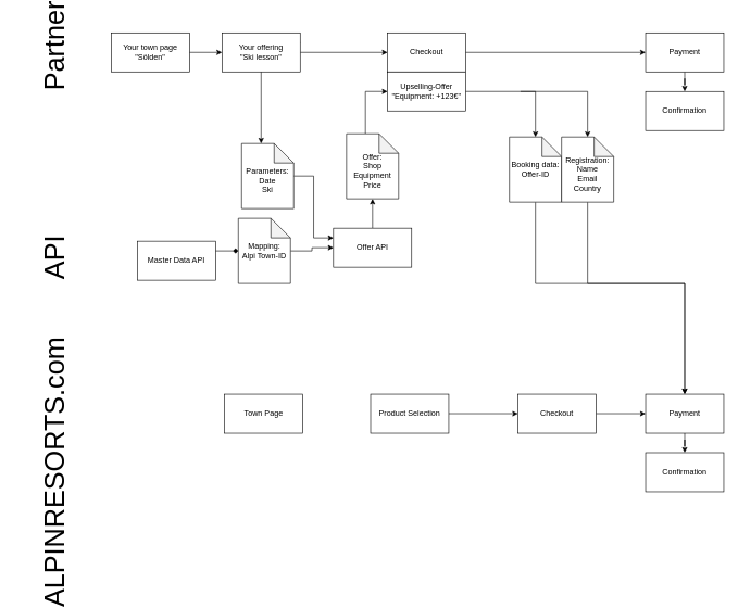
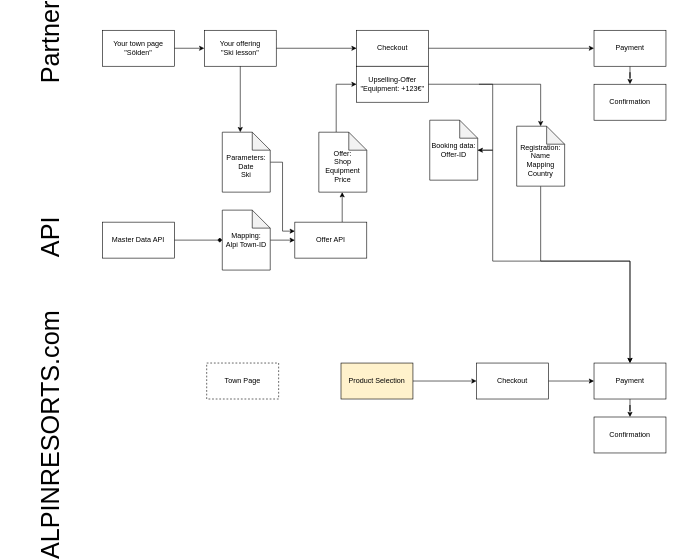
- <mxCell id="29" value="&lt;br&gt;Offer:&lt;br&gt;Shop&lt;br&gt;Equipment&lt;br&gt;Price" style="shape=note;whiteSpace=wrap;html=1;backgroundOutline=1;darkOpacity=0.05;" parent="1" vertex="1"><mxGeometry x="531" y="205" width="80" height="100" as="geometry" /></mxCell>
+ <mxCell id="29" value="&lt;br&gt;Offer:&lt;br&gt;Shop&lt;br&gt;Equipment&lt;br&gt;Price" style="shape=note;whiteSpace=wrap;html=1;backgroundOutline=1;darkOpacity=0.05;" parent="1" vertex="1"><mxGeometry x="531" y="220" width="80" height="100" as="geometry" /></mxCell>
- <mxCell id="33" value="Booking data:&lt;br&gt;Offer-ID" style="shape=note;whiteSpace=wrap;html=1;backgroundOutline=1;darkOpacity=0.05;" parent="1" vertex="1"><mxGeometry x="781" y="210" width="80" height="100" as="geometry" /></mxCell>
+ <mxCell id="33" value="Booking data:&lt;br&gt;Offer-ID" style="shape=note;whiteSpace=wrap;html=1;backgroundOutline=1;darkOpacity=0.05;" parent="1" vertex="1"><mxGeometry x="716" y="200" width="80" height="100" as="geometry" /></mxCell>
- <mxCell id="35" value="&lt;br&gt;Registration:&lt;br&gt;Name&lt;br&gt;Email&lt;br&gt;Country" style="shape=note;whiteSpace=wrap;html=1;backgroundOutline=1;darkOpacity=0.05;" parent="1" vertex="1"><mxGeometry x="861" y="210" width="80" height="100" as="geometry" /></mxCell>
+ <mxCell id="35" value="&lt;br&gt;Registration:&lt;br&gt;Name&lt;br&gt;Mapping&lt;br&gt;Country" style="shape=note;whiteSpace=wrap;html=1;backgroundOutline=1;darkOpacity=0.05;" parent="1" vertex="1"><mxGeometry x="861" y="210" width="80" height="100" as="geometry" /></mxCell>
- <mxCell id="26" value="Offer API" style="rounded=0;whiteSpace=wrap;html=1;" parent="1" vertex="1"><mxGeometry x="511" y="350" width="120" height="60" as="geometry" /></mxCell>
+ <mxCell id="26" value="Offer API" style="rounded=0;whiteSpace=wrap;html=1;" parent="1" vertex="1"><mxGeometry x="491" y="370" width="120" height="60" as="geometry" /></mxCell>
- <mxCell id="28" value="Mapping:&lt;br&gt;Alpi Town-ID&lt;br&gt;" style="shape=note;whiteSpace=wrap;html=1;backgroundOutline=1;darkOpacity=0.05;" parent="1" vertex="1"><mxGeometry x="365" y="334.97" width="80" height="100" as="geometry" /></mxCell>
+ <mxCell id="28" value="Mapping:&lt;br&gt;Alpi Town-ID&lt;br&gt;" style="shape=note;whiteSpace=wrap;html=1;backgroundOutline=1;darkOpacity=0.05;" parent="1" vertex="1"><mxGeometry x="370" y="349.97" width="80" height="100" as="geometry" /></mxCell>
- <mxCell id="15" value="Master Data API" style="rounded=0;whiteSpace=wrap;html=1;" parent="1" vertex="1"><mxGeometry x="210" y="370" width="120" height="60" as="geometry" /></mxCell>
+ <mxCell id="15" value="Master Data API" style="rounded=0;whiteSpace=wrap;html=1;" parent="1" vertex="1"><mxGeometry x="170" y="370" width="120" height="60" as="geometry" /></mxCell>
- <mxCell id="3" value="Town Page" style="rounded=0;whiteSpace=wrap;html=1;" parent="1" vertex="1"><mxGeometry x="344" y="605" width="120" height="60" as="geometry" /></mxCell>
+ <mxCell id="3" value="Town Page" style="rounded=0;whiteSpace=wrap;html=1;dashed=1;" parent="1" vertex="1"><mxGeometry x="344" y="605" width="120" height="60" as="geometry" /></mxCell>
- <mxCell id="5" value="Product Selection" style="rounded=0;whiteSpace=wrap;html=1;" parent="1" vertex="1"><mxGeometry x="568" y="605" width="120" height="60" as="geometry" /></mxCell>
+ <mxCell id="5" value="Product Selection" style="rounded=0;whiteSpace=wrap;html=1;fillColor=#fff2cc;" parent="1" vertex="1"><mxGeometry x="568" y="605" width="120" height="60" as="geometry" /></mxCell>
